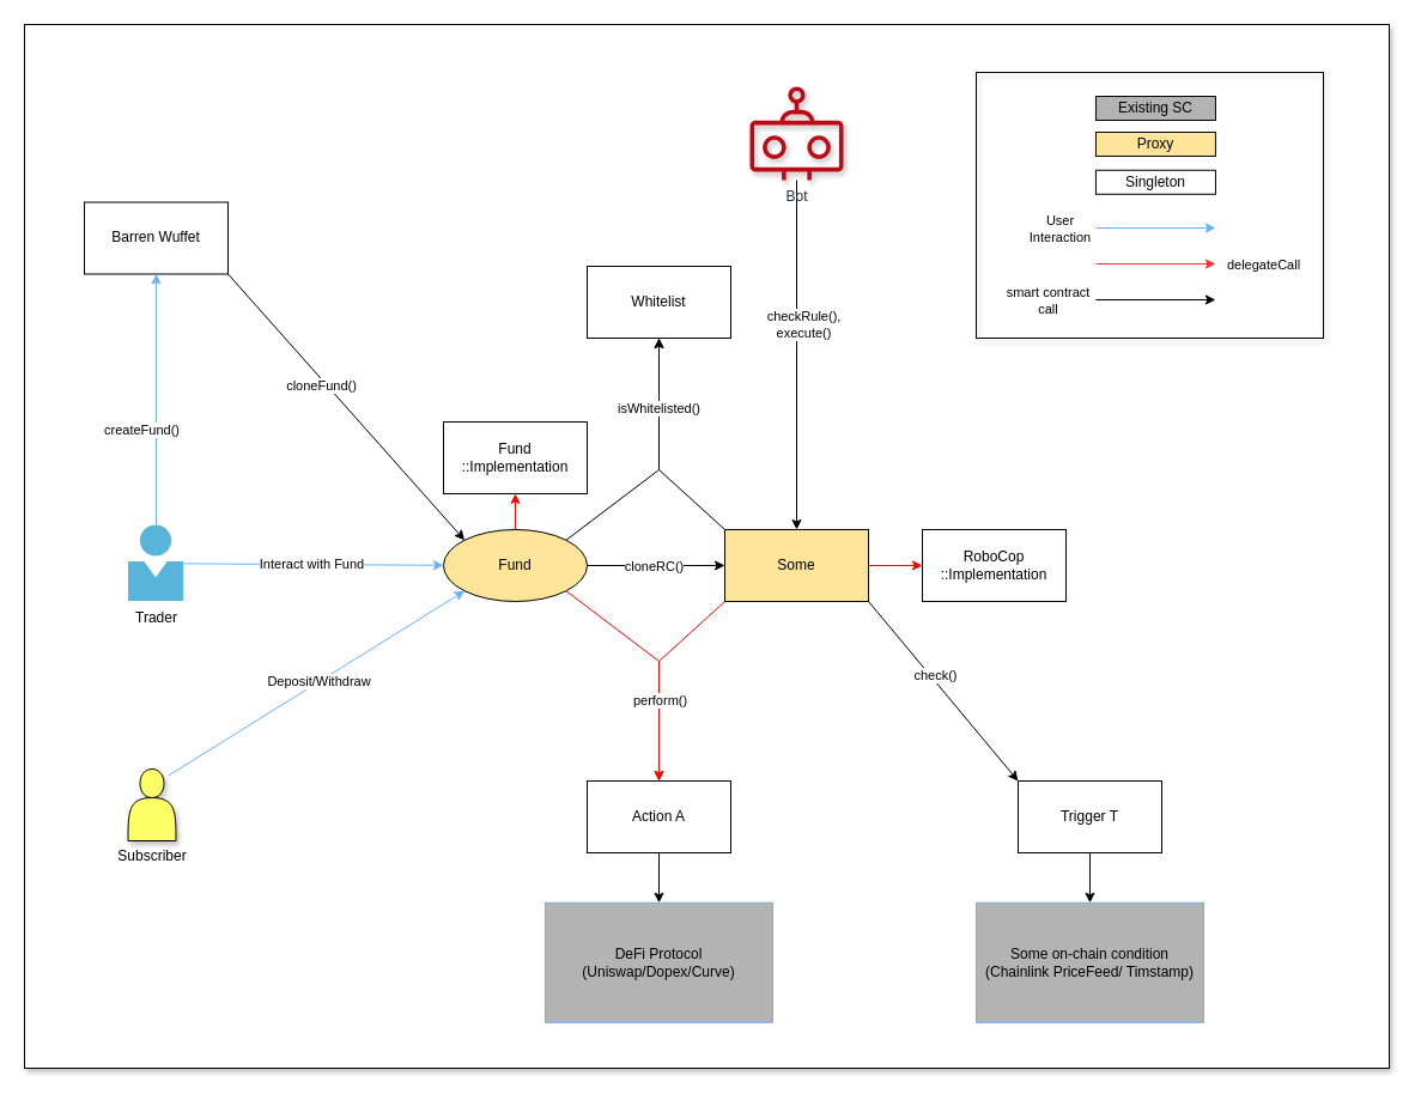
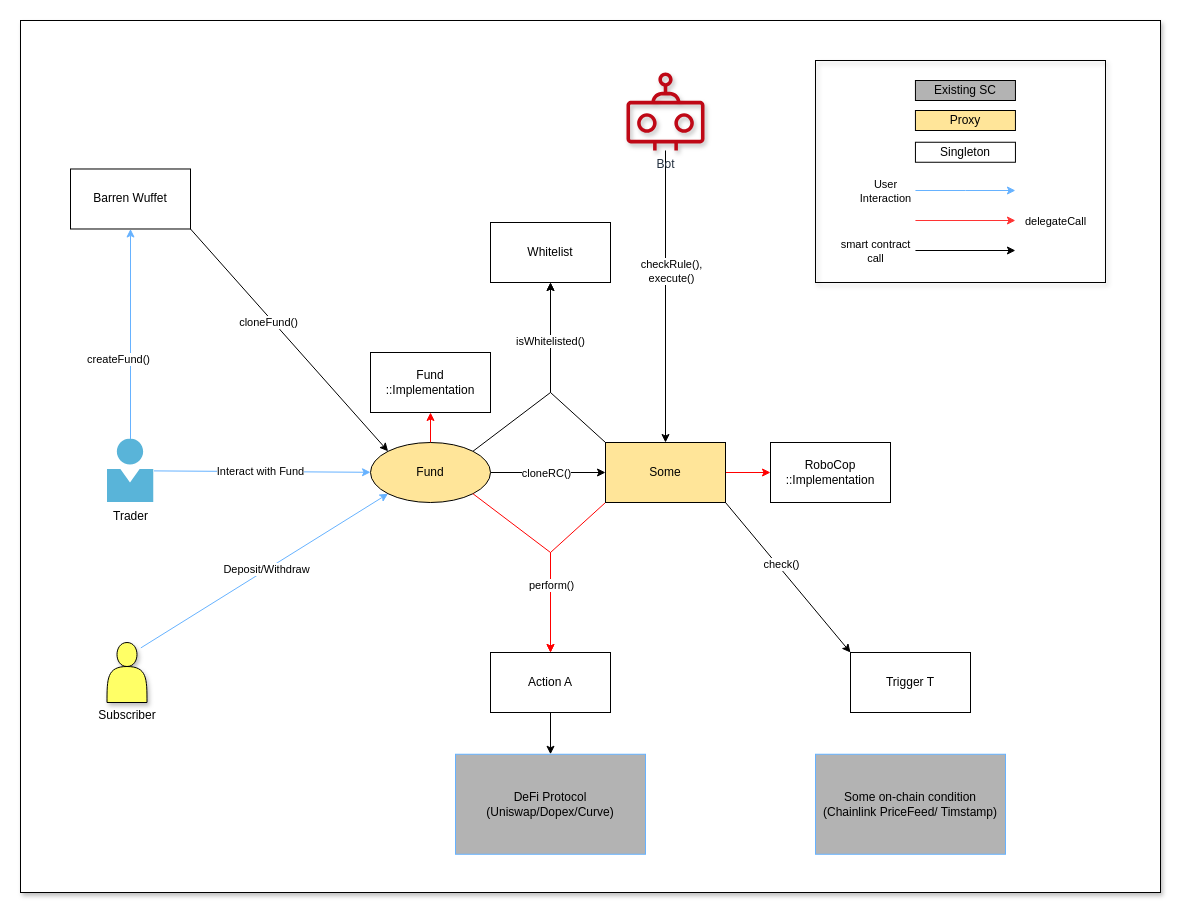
- <mxCell id="22" style="edgeStyle=none;rounded=0;orthogonalLoop=1;jettySize=auto;html=1;exitX=0.5;exitY=1;exitDx=0;exitDy=0;entryX=0.5;entryY=0;entryDx=0;entryDy=0;strokeColor=#000000;fillColor=#FF3333;" edge="1" parent="1" source="23" target="28"><mxGeometry relative="1" as="geometry" /></mxCell>
